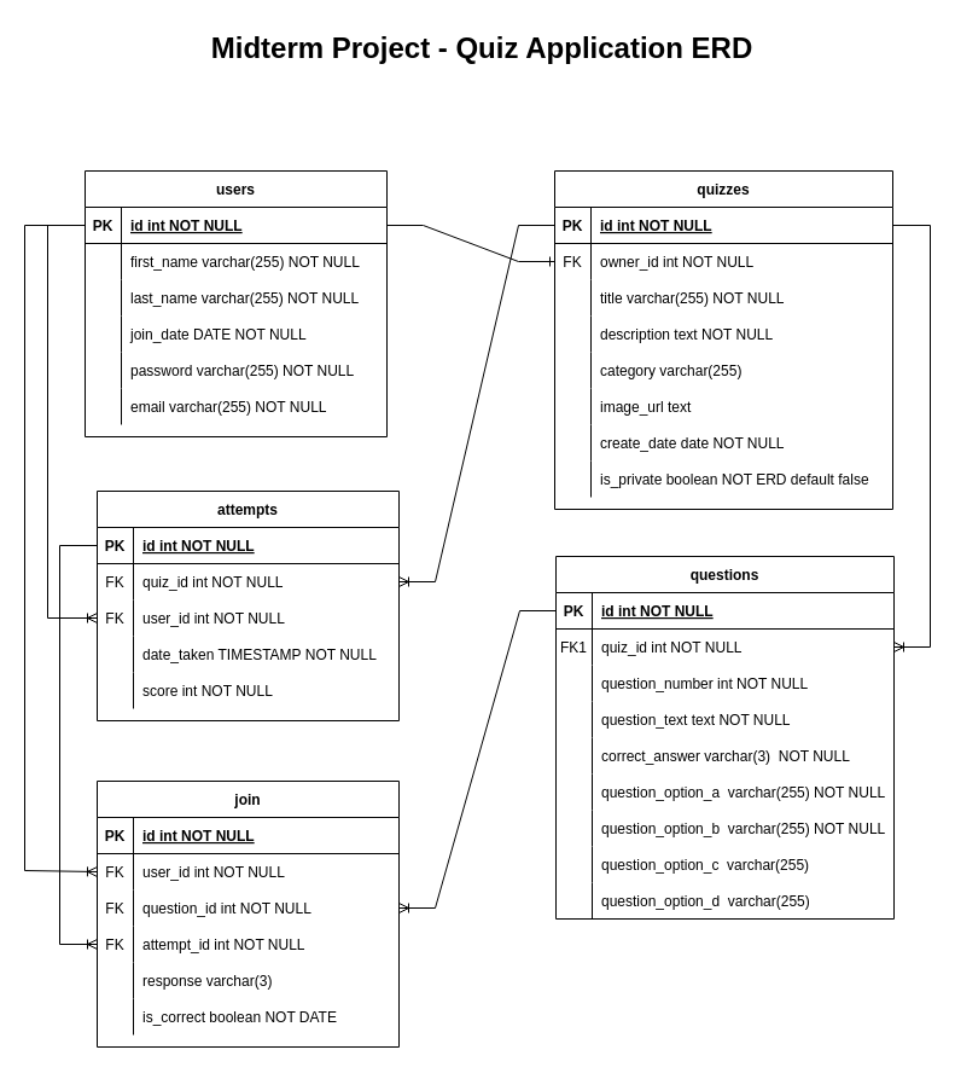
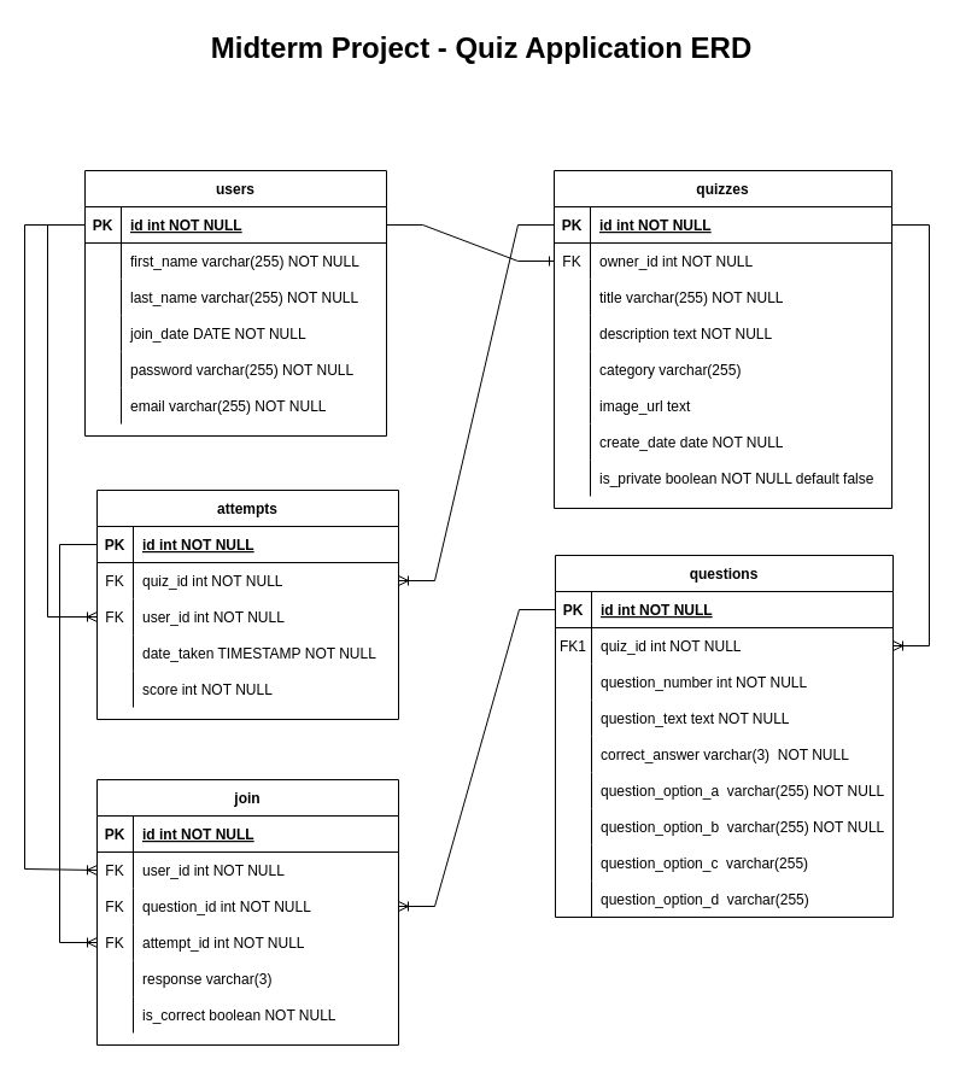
- <mxCell id="108" value="is_private boolean NOT ERD default false" style="shape=partialRectangle;overflow=hidden;connectable=0;fillColor=none;top=0;left=0;bottom=0;right=0;align=left;spacingLeft=6;" parent="106" vertex="1"><mxGeometry x="30" width="250" height="30" as="geometry"><mxRectangle width="250" height="30" as="alternateBounds" /></mxGeometry></mxCell>
+ <mxCell id="108" value="is_private boolean NOT NULL default false" style="shape=partialRectangle;overflow=hidden;connectable=0;fillColor=none;top=0;left=0;bottom=0;right=0;align=left;spacingLeft=6;" parent="106" vertex="1"><mxGeometry x="30" width="250" height="30" as="geometry"><mxRectangle width="250" height="30" as="alternateBounds" /></mxGeometry></mxCell>
- <mxCell id="20" value="is_correct boolean NOT DATE" style="shape=partialRectangle;overflow=hidden;connectable=0;fillColor=none;top=0;left=0;bottom=0;right=0;align=left;spacingLeft=6;" parent="18" vertex="1"><mxGeometry x="30" width="220" height="30" as="geometry"><mxRectangle width="220" height="30" as="alternateBounds" /></mxGeometry></mxCell>
+ <mxCell id="20" value="is_correct boolean NOT NULL" style="shape=partialRectangle;overflow=hidden;connectable=0;fillColor=none;top=0;left=0;bottom=0;right=0;align=left;spacingLeft=6;" parent="18" vertex="1"><mxGeometry x="30" width="220" height="30" as="geometry"><mxRectangle width="220" height="30" as="alternateBounds" /></mxGeometry></mxCell>
